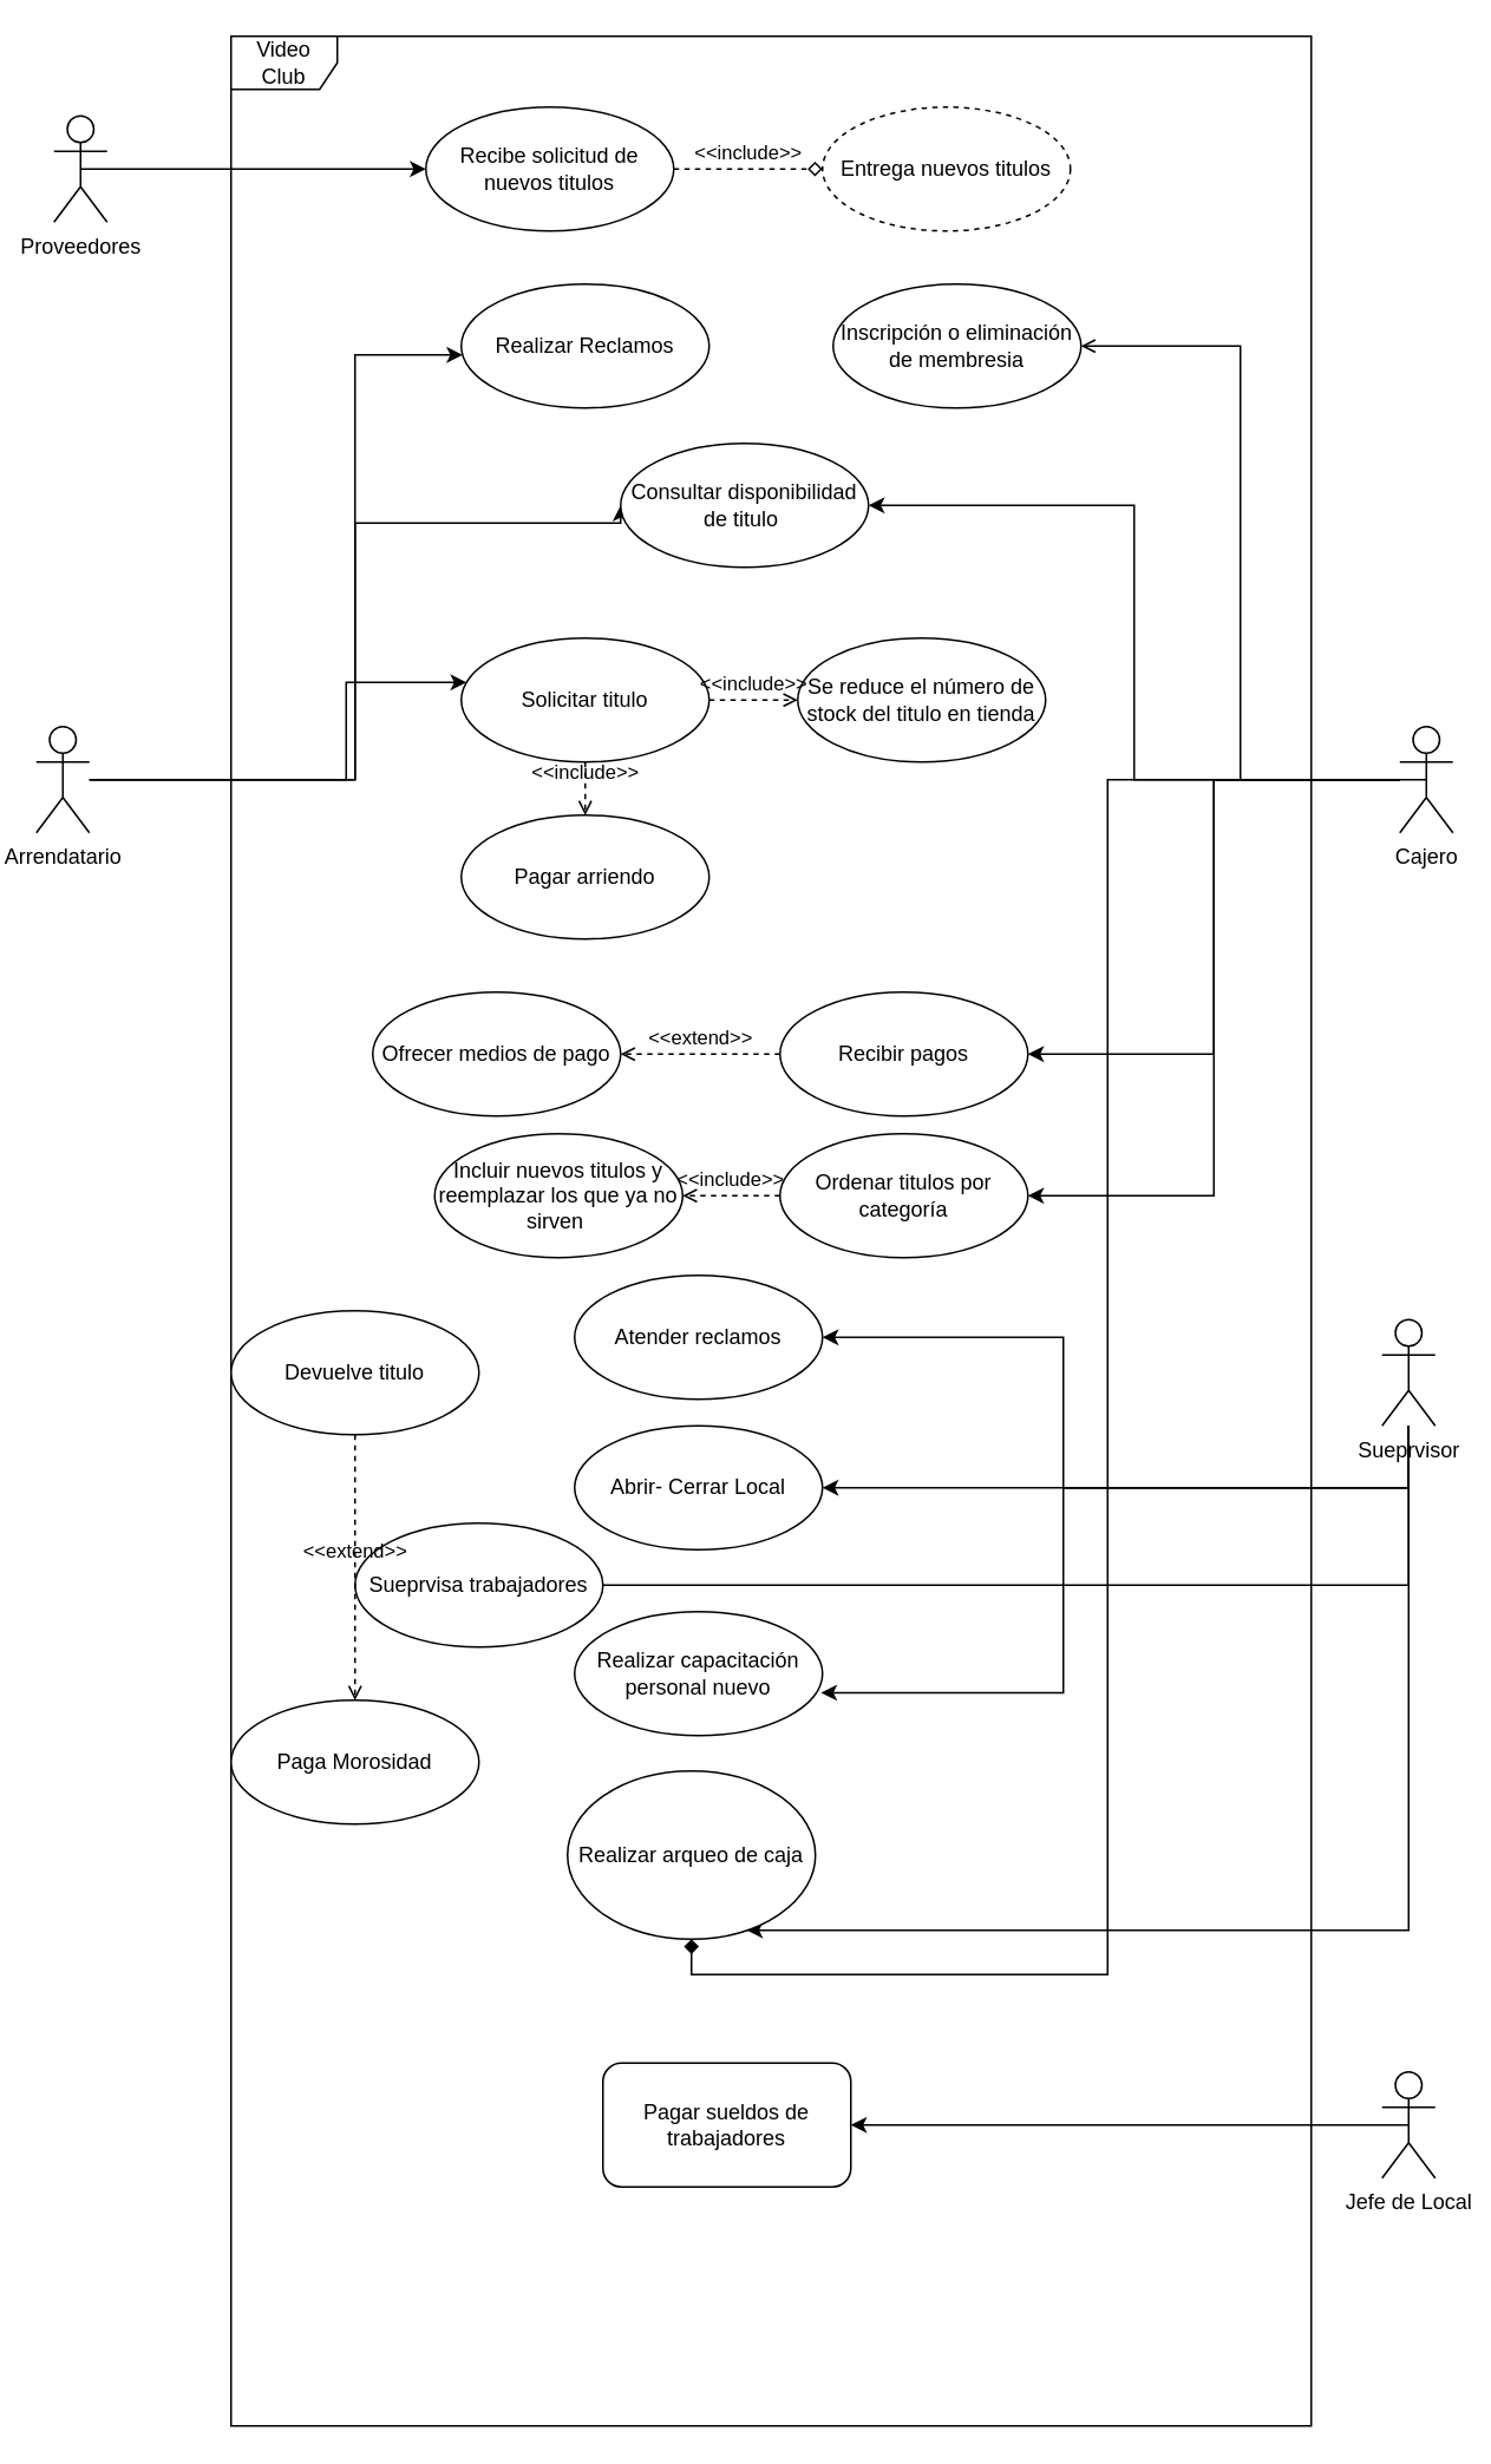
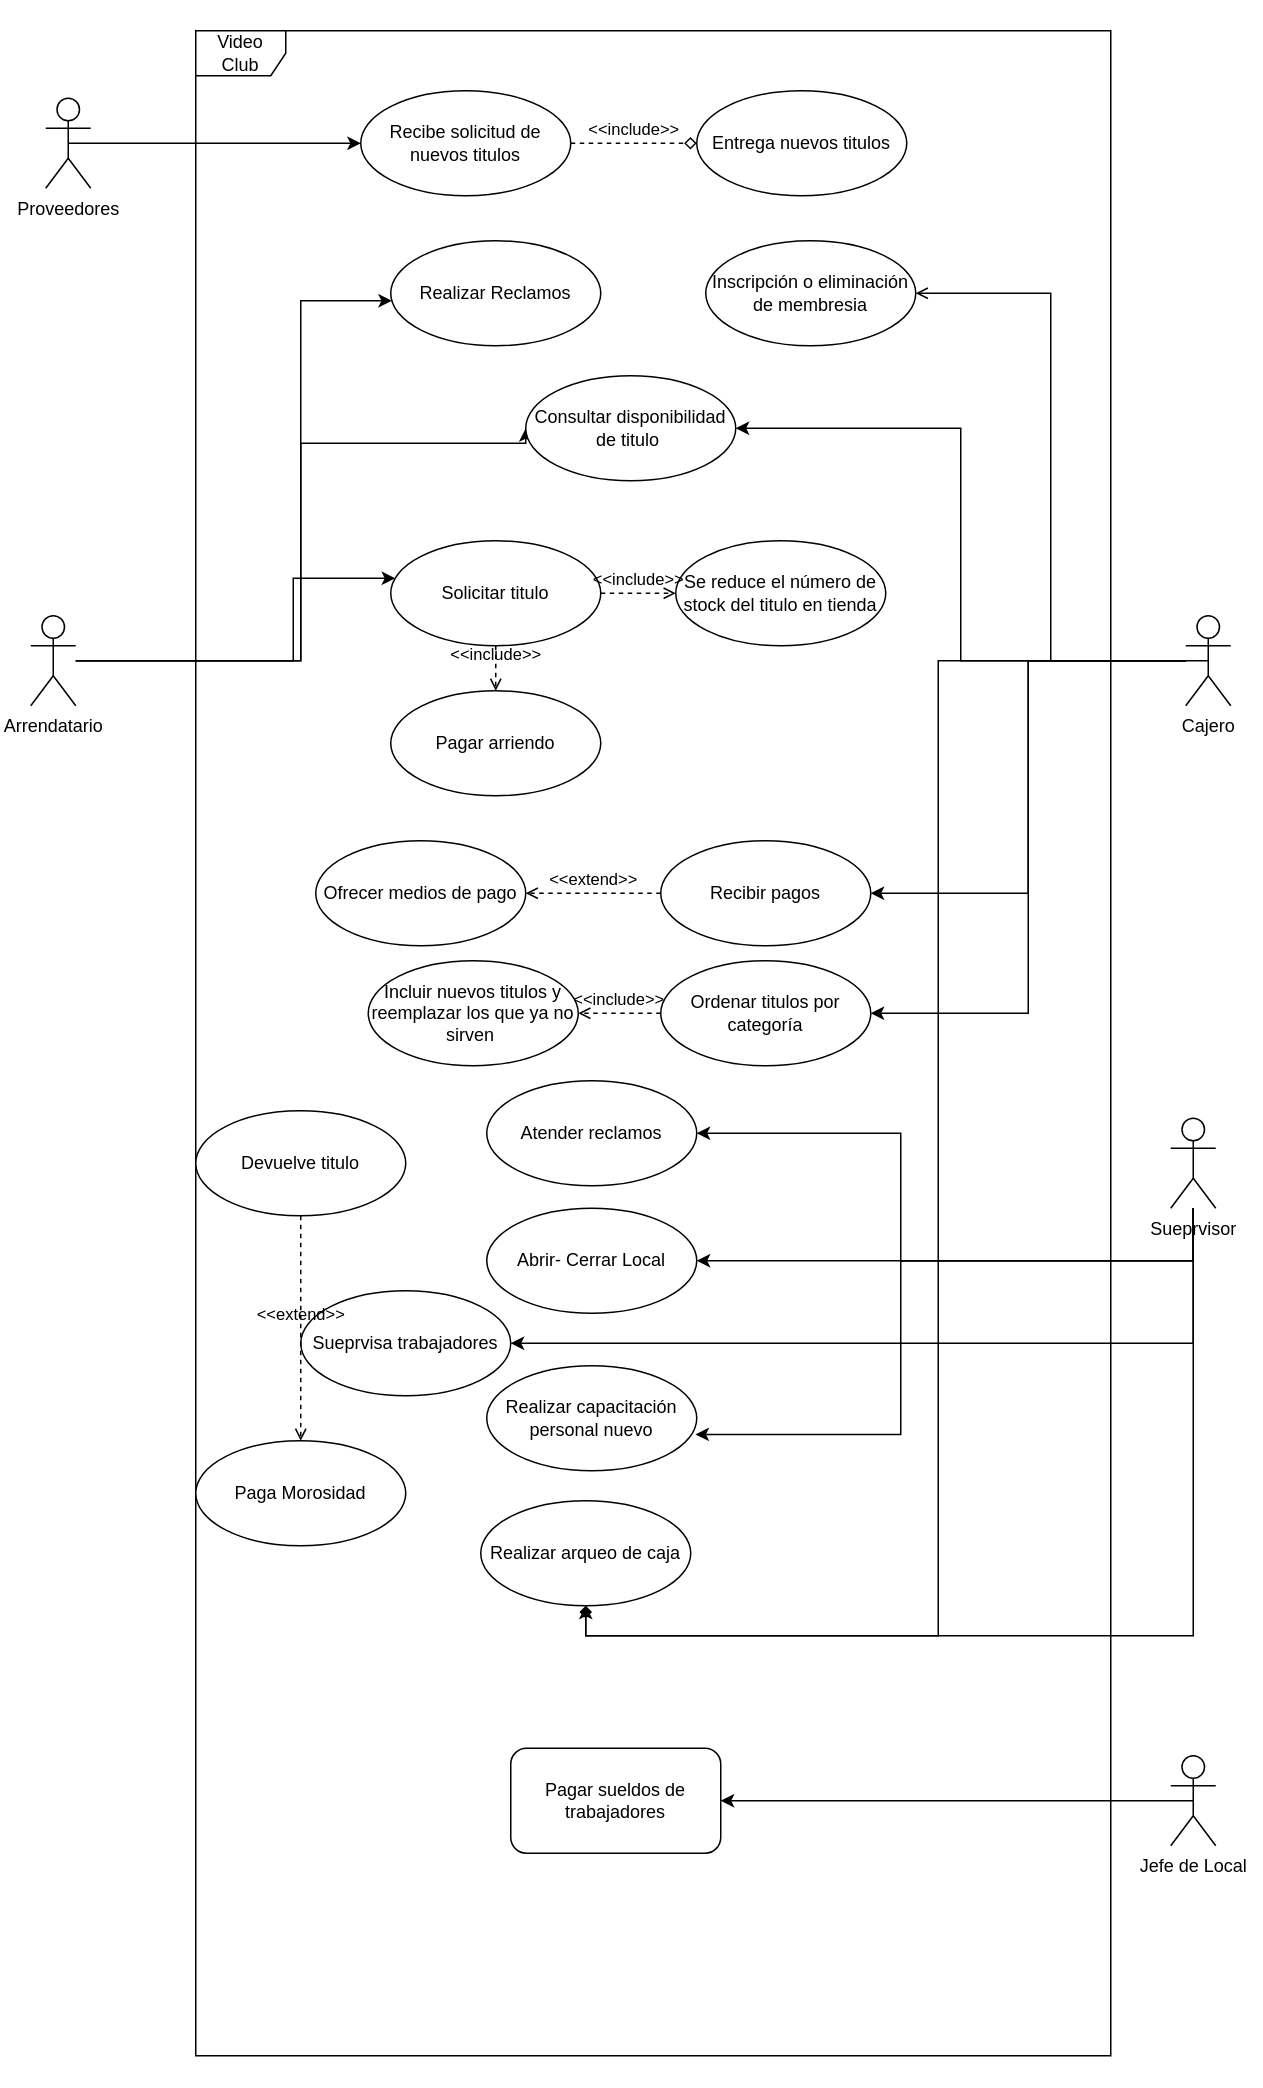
- <mxCell id="34" value="Entrega nuevos titulos" style="ellipse;whiteSpace=wrap;html=1;dashed=1;" parent="1" vertex="1"><mxGeometry x="464" y="60" width="140" height="70" as="geometry" /></mxCell>
+ <mxCell id="34" value="Entrega nuevos titulos" style="ellipse;whiteSpace=wrap;html=1;" parent="1" vertex="1"><mxGeometry x="464" y="60" width="140" height="70" as="geometry" /></mxCell>
- <mxCell id="18" style="edgeStyle=orthogonalEdgeStyle;rounded=0;orthogonalLoop=1;jettySize=auto;html=1;entryX=1;entryY=0.5;entryDx=0;entryDy=0;endArrow=none;" parent="1" source="19" target="44" edge="1"><mxGeometry relative="1" as="geometry"><Array as="points"><mxPoint x="795" y="895" /></Array></mxGeometry></mxCell>
+ <mxCell id="18" style="edgeStyle=orthogonalEdgeStyle;rounded=0;orthogonalLoop=1;jettySize=auto;html=1;entryX=1;entryY=0.5;entryDx=0;entryDy=0;" parent="1" source="19" target="44" edge="1"><mxGeometry relative="1" as="geometry"><Array as="points"><mxPoint x="795" y="895" /></Array></mxGeometry></mxCell>
- <mxCell id="36" value="Realizar arqueo de caja" style="ellipse;whiteSpace=wrap;html=1;" parent="1" vertex="1"><mxGeometry x="320" y="1000" width="140" height="95" as="geometry" /></mxCell>
+ <mxCell id="36" value="Realizar arqueo de caja" style="ellipse;whiteSpace=wrap;html=1;" parent="1" vertex="1"><mxGeometry x="320" y="1000" width="140" height="70" as="geometry" /></mxCell>
